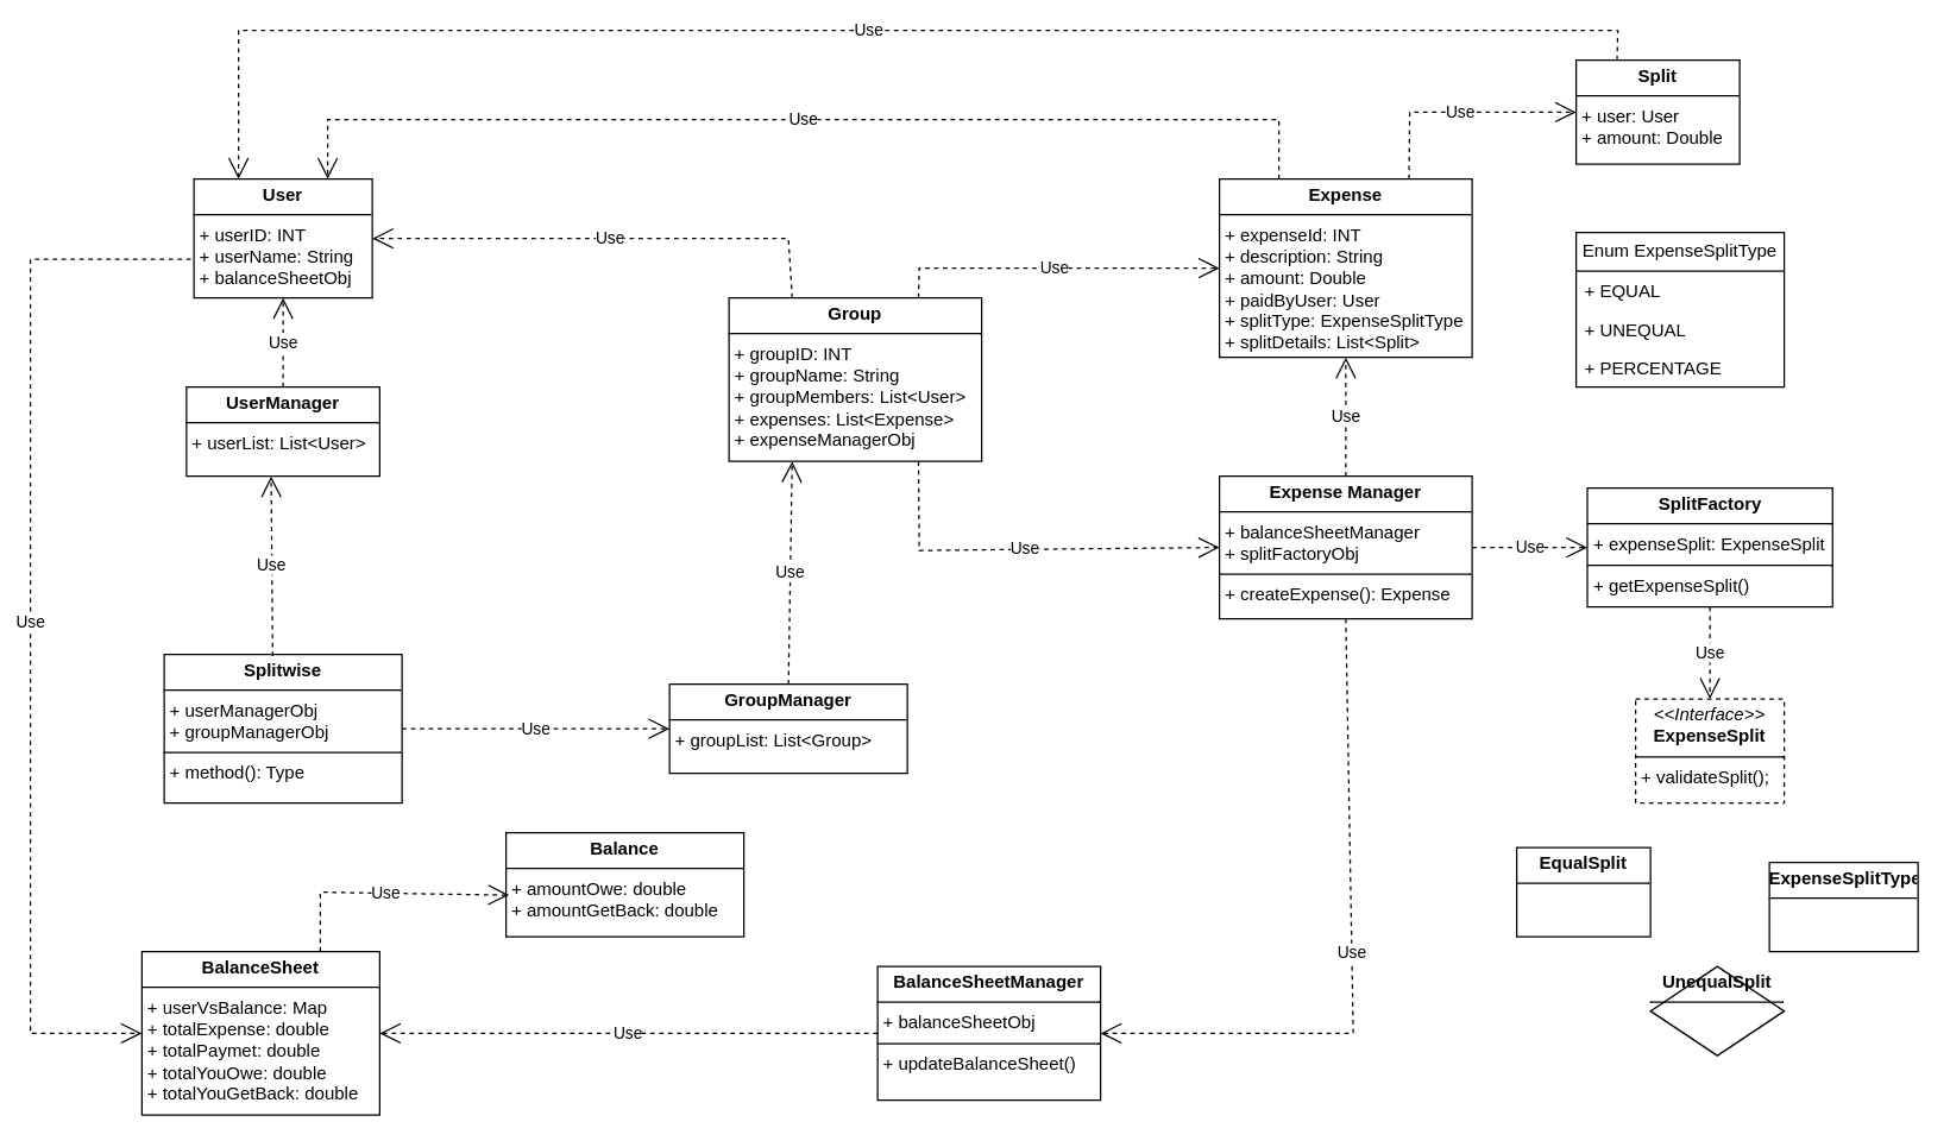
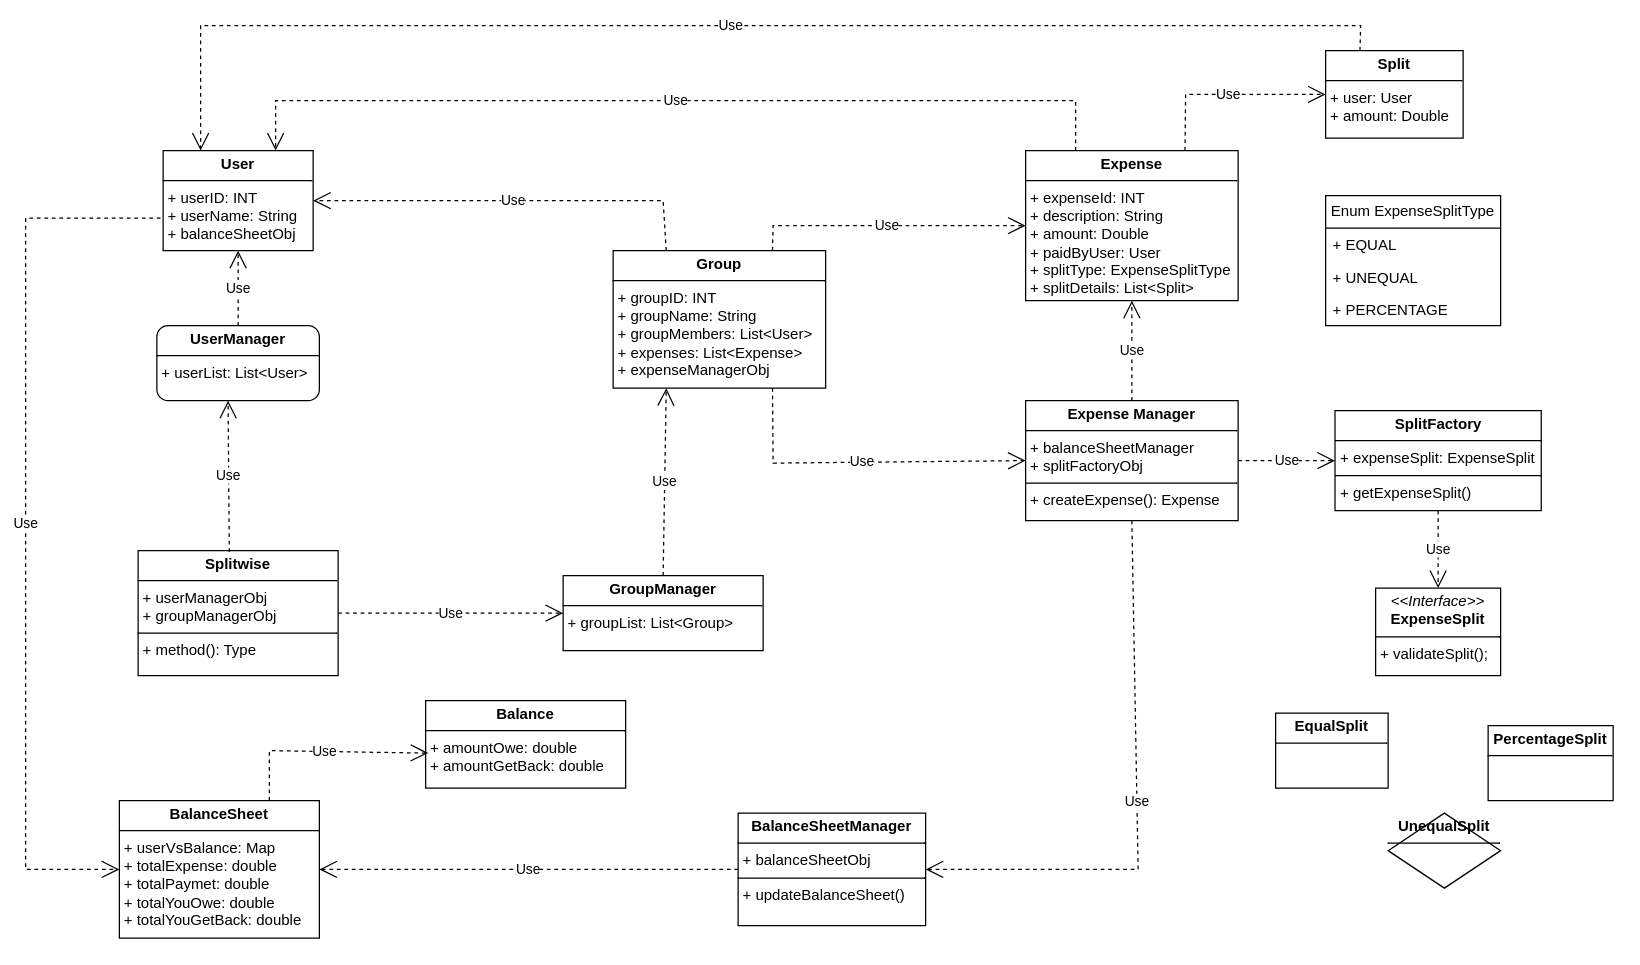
- <mxCell id="21" value="&lt;p style=&quot;margin:0px;margin-top:4px;text-align:center;&quot;&gt;&lt;b&gt;UserManager&lt;/b&gt;&lt;/p&gt;&lt;hr size=&quot;1&quot; style=&quot;border-style:solid;&quot;&gt;&lt;p style=&quot;margin:0px;margin-left:4px;&quot;&gt;+ userList: List&amp;lt;User&amp;gt;&lt;/p&gt;&lt;p style=&quot;margin:0px;margin-left:4px;&quot;&gt;&lt;br&gt;&lt;/p&gt;" style="verticalAlign=top;align=left;overflow=fill;html=1;whiteSpace=wrap;" vertex="1" parent="1"><mxGeometry x="125" y="260" width="130" height="60" as="geometry" /></mxCell>
+ <mxCell id="21" value="&lt;p style=&quot;margin:0px;margin-top:4px;text-align:center;&quot;&gt;&lt;b&gt;UserManager&lt;/b&gt;&lt;/p&gt;&lt;hr size=&quot;1&quot; style=&quot;border-style:solid;&quot;&gt;&lt;p style=&quot;margin:0px;margin-left:4px;&quot;&gt;+ userList: List&amp;lt;User&amp;gt;&lt;/p&gt;&lt;p style=&quot;margin:0px;margin-left:4px;&quot;&gt;&lt;br&gt;&lt;/p&gt;" style="verticalAlign=top;align=left;overflow=fill;html=1;whiteSpace=wrap;rounded=1;" vertex="1" parent="1"><mxGeometry x="125" y="260" width="130" height="60" as="geometry" /></mxCell>
- <mxCell id="14" value="&lt;p style=&quot;margin:0px;margin-top:4px;text-align:center;&quot;&gt;&lt;i&gt;&amp;lt;&amp;lt;Interface&amp;gt;&amp;gt;&lt;/i&gt;&lt;br&gt;&lt;b&gt;ExpenseSplit&lt;/b&gt;&lt;/p&gt;&lt;hr size=&quot;1&quot; style=&quot;border-style:solid;&quot;&gt;&lt;p style=&quot;margin:0px;margin-left:4px;&quot;&gt;&lt;/p&gt;&lt;p style=&quot;margin:0px;margin-left:4px;&quot;&gt;+ validateSplit();&lt;br&gt;&lt;/p&gt;" style="verticalAlign=top;align=left;overflow=fill;html=1;whiteSpace=wrap;dashed=1;" vertex="1" parent="13"><mxGeometry x="80" width="100" height="70" as="geometry" /></mxCell>
+ <mxCell id="14" value="&lt;p style=&quot;margin:0px;margin-top:4px;text-align:center;&quot;&gt;&lt;i&gt;&amp;lt;&amp;lt;Interface&amp;gt;&amp;gt;&lt;/i&gt;&lt;br&gt;&lt;b&gt;ExpenseSplit&lt;/b&gt;&lt;/p&gt;&lt;hr size=&quot;1&quot; style=&quot;border-style:solid;&quot;&gt;&lt;p style=&quot;margin:0px;margin-left:4px;&quot;&gt;&lt;/p&gt;&lt;p style=&quot;margin:0px;margin-left:4px;&quot;&gt;+ validateSplit();&lt;br&gt;&lt;/p&gt;" style="verticalAlign=top;align=left;overflow=fill;html=1;whiteSpace=wrap;" vertex="1" parent="13"><mxGeometry x="80" width="100" height="70" as="geometry" /></mxCell>
- <mxCell id="17" value="&lt;p style=&quot;margin:0px;margin-top:4px;text-align:center;&quot;&gt;&lt;b&gt;ExpenseSplitType&lt;/b&gt;&lt;/p&gt;&lt;hr size=&quot;1&quot; style=&quot;border-style:solid;&quot;&gt;&lt;p style=&quot;margin:0px;margin-left:4px;&quot;&gt;&lt;br&gt;&lt;/p&gt;" style="verticalAlign=top;align=left;overflow=fill;html=1;whiteSpace=wrap;" vertex="1" parent="13"><mxGeometry x="170" y="110" width="100" height="60" as="geometry" /></mxCell>
+ <mxCell id="17" value="&lt;p style=&quot;margin:0px;margin-top:4px;text-align:center;&quot;&gt;&lt;b&gt;PercentageSplit&lt;/b&gt;&lt;/p&gt;&lt;hr size=&quot;1&quot; style=&quot;border-style:solid;&quot;&gt;&lt;p style=&quot;margin:0px;margin-left:4px;&quot;&gt;&lt;br&gt;&lt;/p&gt;" style="verticalAlign=top;align=left;overflow=fill;html=1;whiteSpace=wrap;" vertex="1" parent="13"><mxGeometry x="170" y="110" width="100" height="60" as="geometry" /></mxCell>
